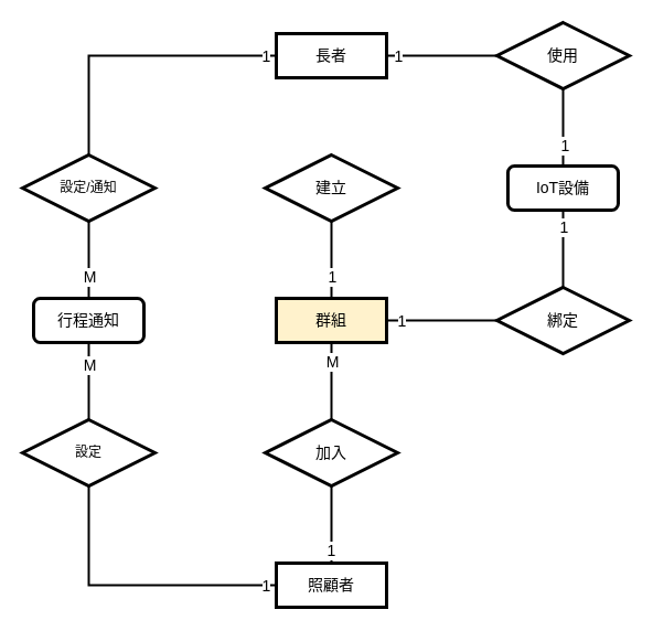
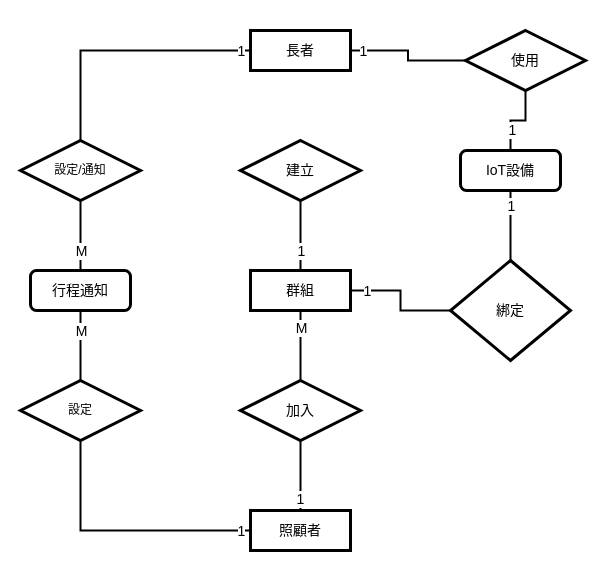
- <mxCell id="9" value="使用" style="shape=rhombus;perimeter=rhombusPerimeter;whiteSpace=wrap;html=1;align=center;fontSize=14;strokeWidth=3;" vertex="1" parent="1"><mxGeometry x="450" y="20" width="120" height="60" as="geometry" /></mxCell>
+ <mxCell id="9" value="使用" style="shape=rhombus;perimeter=rhombusPerimeter;whiteSpace=wrap;html=1;align=center;fontSize=14;strokeWidth=3;" vertex="1" parent="1"><mxGeometry x="465" y="30" width="120" height="60" as="geometry" /></mxCell>
- <mxCell id="17" value="群組" style="whiteSpace=wrap;html=1;align=center;fontSize=14;strokeWidth=3;fillColor=#fff2cc;" vertex="1" parent="1"><mxGeometry x="250" y="270" width="100" height="40" as="geometry" /></mxCell>
+ <mxCell id="17" value="群組" style="whiteSpace=wrap;html=1;align=center;fontSize=14;strokeWidth=3;" vertex="1" parent="1"><mxGeometry x="250" y="270" width="100" height="40" as="geometry" /></mxCell>
- <mxCell id="28" value="綁定" style="shape=rhombus;perimeter=rhombusPerimeter;whiteSpace=wrap;html=1;align=center;fontSize=14;strokeWidth=3;" vertex="1" parent="1"><mxGeometry x="450" y="260" width="120" height="60" as="geometry" /></mxCell>
+ <mxCell id="28" value="綁定" style="shape=rhombus;perimeter=rhombusPerimeter;whiteSpace=wrap;html=1;align=center;fontSize=14;strokeWidth=3;" vertex="1" parent="1"><mxGeometry x="450" y="260" width="120" height="100" as="geometry" /></mxCell>
